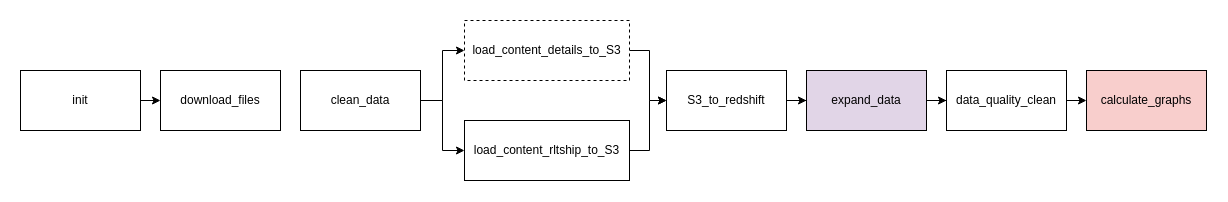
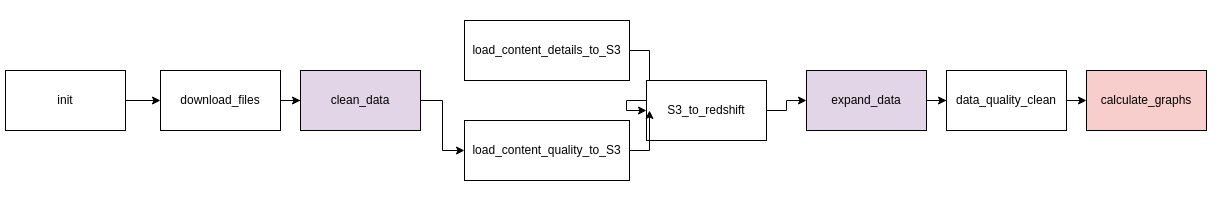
- <mxCell id="7" value="load_content_details_to_S3" style="rounded=0;whiteSpace=wrap;html=1;dashed=1;" parent="1" vertex="1"><mxGeometry x="464" y="20" width="165" height="60" as="geometry" /></mxCell>
+ <mxCell id="7" value="load_content_details_to_S3" style="rounded=0;whiteSpace=wrap;html=1;" parent="1" vertex="1"><mxGeometry x="464" y="20" width="165" height="60" as="geometry" /></mxCell>
- <mxCell id="14" style="edgeStyle=orthogonalEdgeStyle;rounded=0;orthogonalLoop=1;jettySize=auto;html=1;exitX=1;exitY=0.5;exitDx=0;exitDy=0;entryX=0;entryY=0.5;entryDx=0;entryDy=0;" edge="1" parent="1" source="15" target="7"><mxGeometry relative="1" as="geometry" /></mxCell>
- <mxCell id="3" value="init" style="rounded=0;whiteSpace=wrap;html=1;" parent="1" vertex="1"><mxGeometry x="20" y="70" width="120" height="60" as="geometry" /></mxCell>
+ <mxCell id="3" value="init" style="rounded=0;whiteSpace=wrap;html=1;" parent="1" vertex="1"><mxGeometry x="5" y="70" width="120" height="60" as="geometry" /></mxCell>
+ <mxCell id="4" value="" style="edgeStyle=orthogonalEdgeStyle;rounded=0;orthogonalLoop=1;jettySize=auto;html=1;entryX=0;entryY=0.5;entryDx=0;entryDy=0;" parent="1" source="5" target="15" edge="1"><mxGeometry relative="1" as="geometry"><mxPoint x="350" y="100" as="targetPoint" /></mxGeometry></mxCell>
- <mxCell id="15" value="clean_data" style="rounded=0;whiteSpace=wrap;html=1;" parent="1" vertex="1"><mxGeometry x="300" y="70" width="120" height="60" as="geometry" /></mxCell>
+ <mxCell id="15" value="clean_data" style="rounded=0;whiteSpace=wrap;html=1;fillColor=#e1d5e7;" parent="1" vertex="1"><mxGeometry x="300" y="70" width="120" height="60" as="geometry" /></mxCell>
- <mxCell id="9" value="S3_to_redshift" style="rounded=0;whiteSpace=wrap;html=1;" parent="1" vertex="1"><mxGeometry x="666" y="70" width="120" height="60" as="geometry" /></mxCell>
+ <mxCell id="9" value="S3_to_redshift" style="rounded=0;whiteSpace=wrap;html=1;" parent="1" vertex="1"><mxGeometry x="646" y="80" width="120" height="60" as="geometry" /></mxCell>
- <mxCell id="17" value="load_content_rltship_to_S3" style="rounded=0;whiteSpace=wrap;html=1;" parent="1" vertex="1"><mxGeometry x="464" y="120" width="165" height="60" as="geometry" /></mxCell>
+ <mxCell id="17" value="load_content_quality_to_S3" style="rounded=0;whiteSpace=wrap;html=1;" parent="1" vertex="1"><mxGeometry x="464" y="120" width="165" height="60" as="geometry" /></mxCell>
